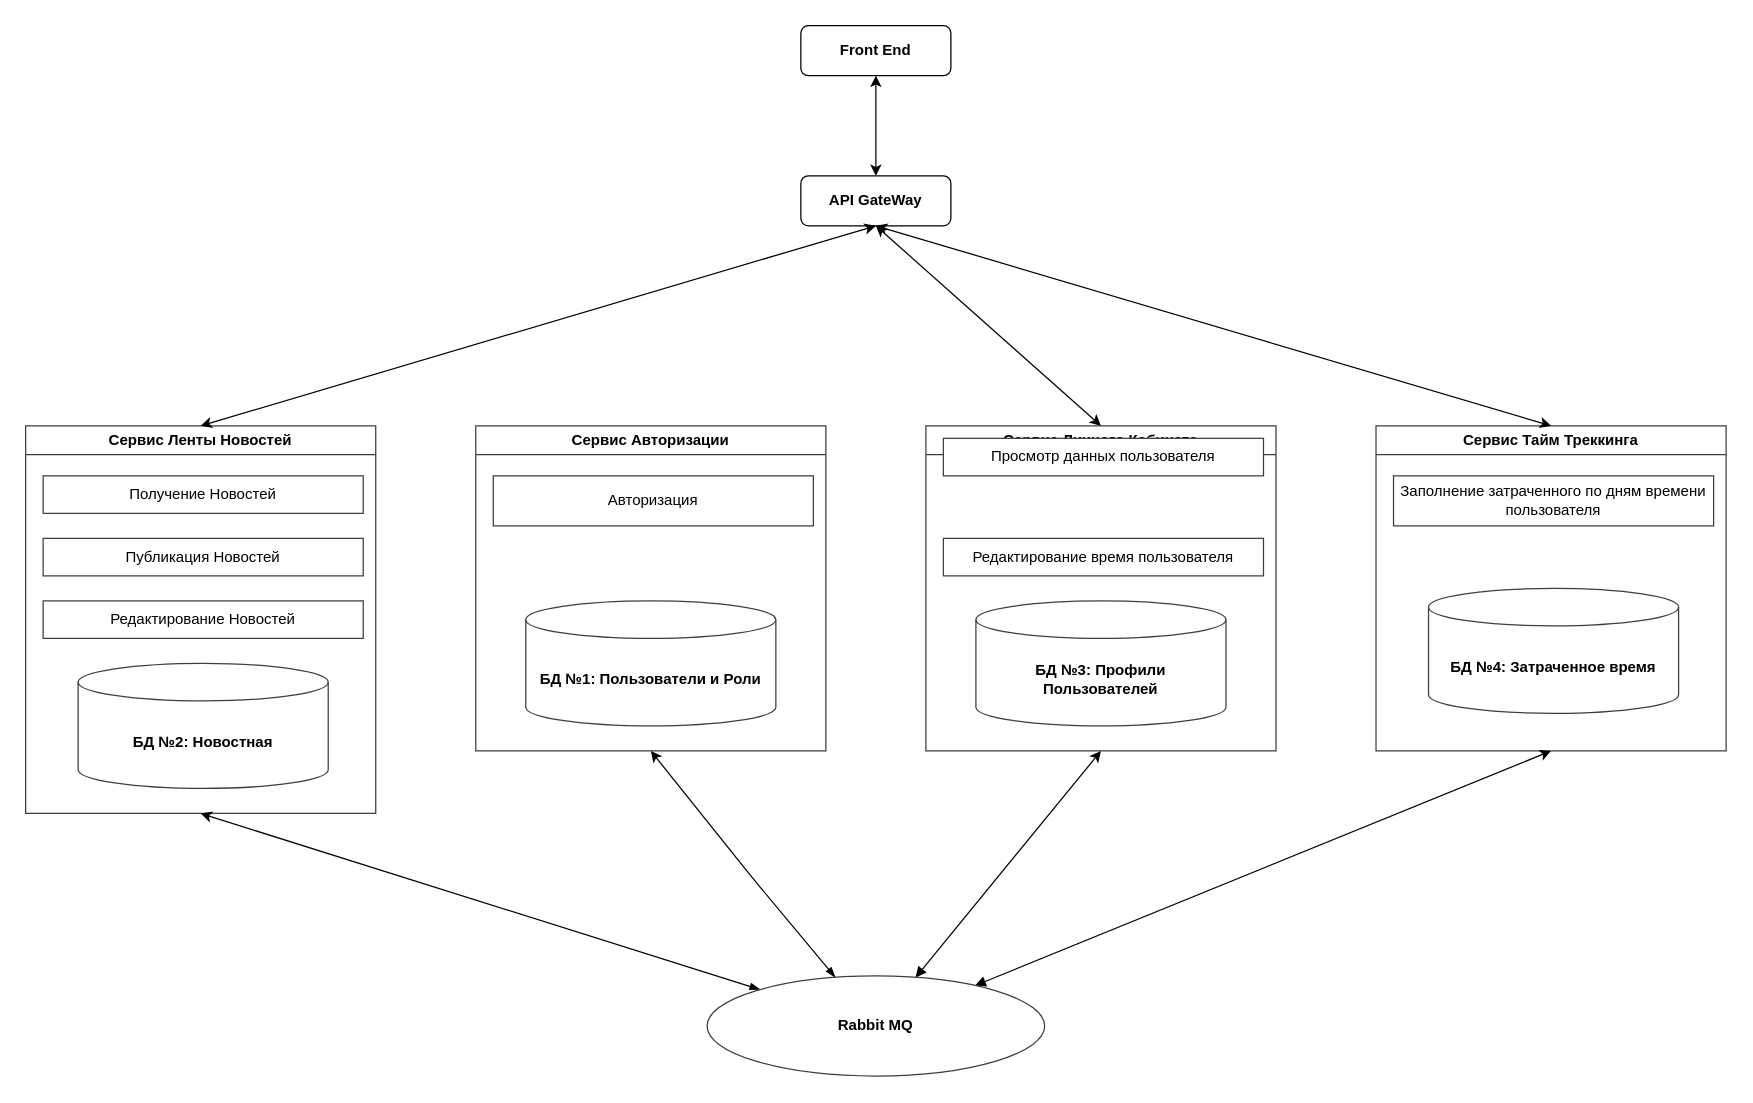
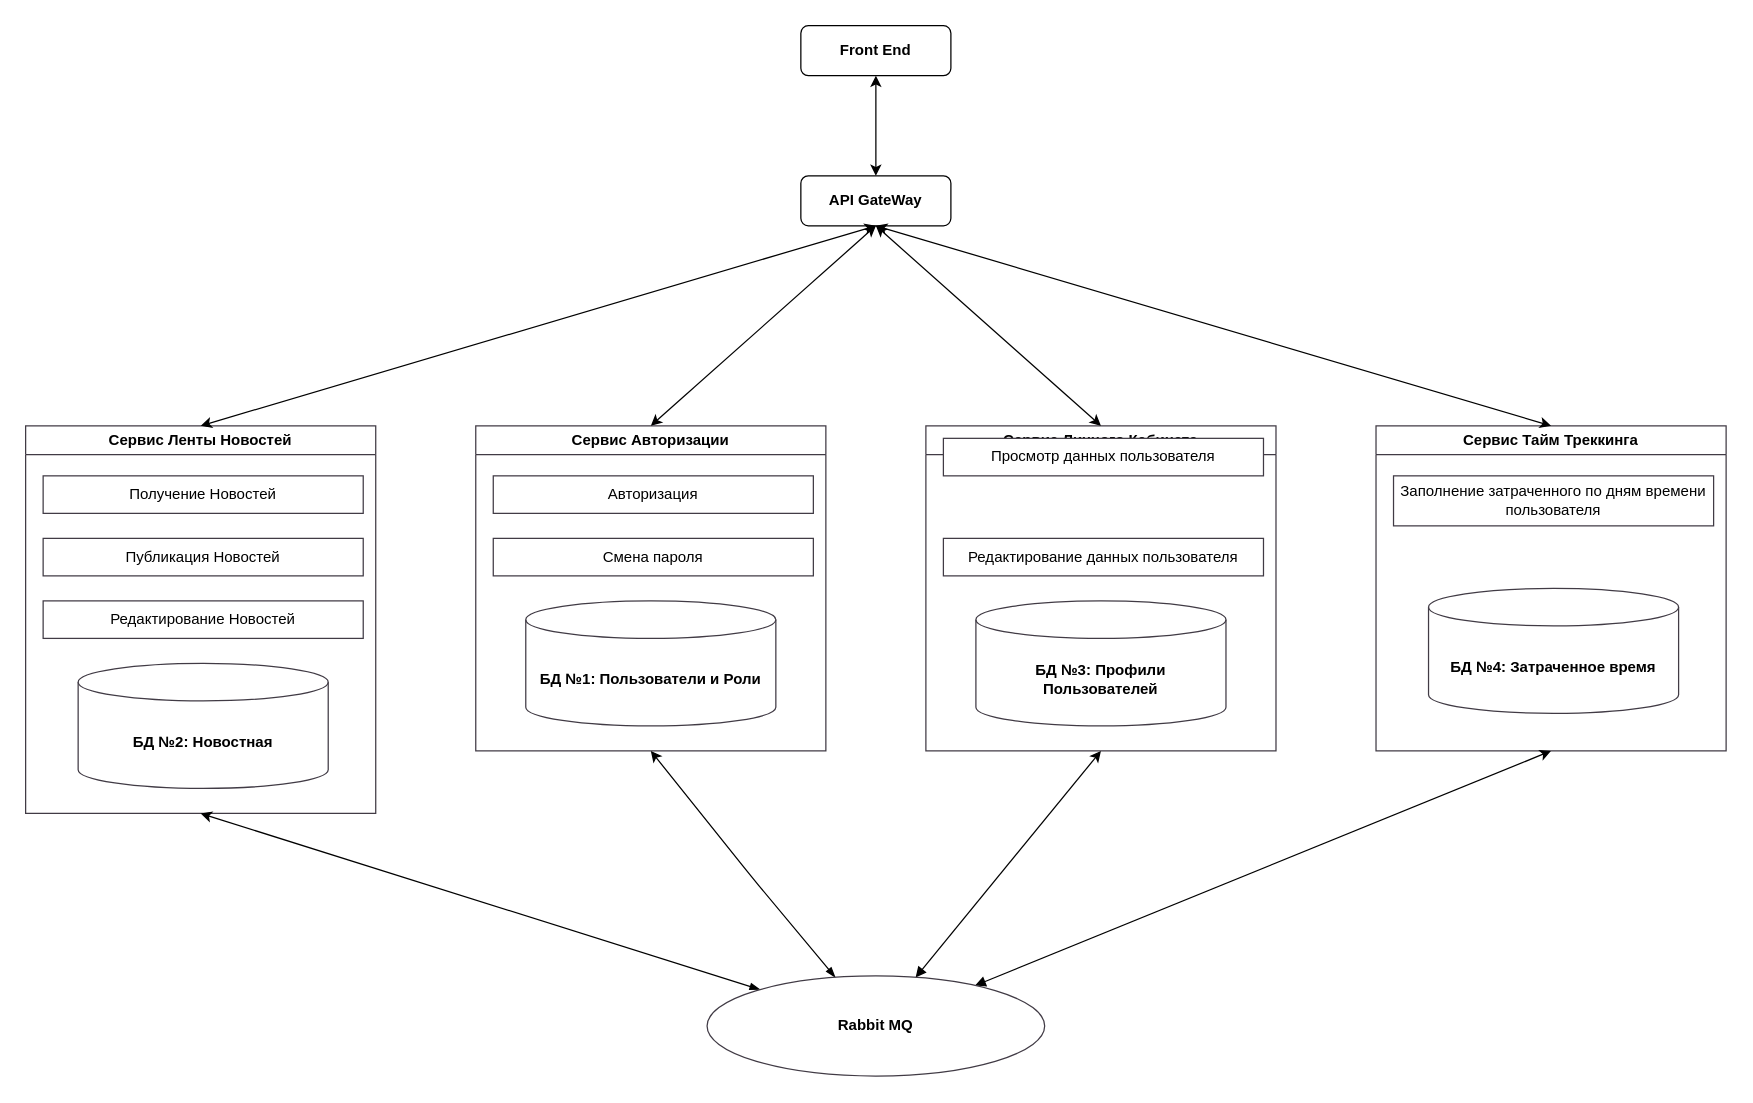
+ <mxCell id="24" value="" style="endArrow=classic;startArrow=classic;html=1;exitX=0.5;exitY=0;exitDx=0;exitDy=0;entryX=0.5;entryY=1;entryDx=0;entryDy=0;" parent="1" source="5" target="2" edge="1"><mxGeometry width="50" height="50" relative="1" as="geometry"><mxPoint x="890" y="350" as="sourcePoint" /><mxPoint x="710" y="190" as="targetPoint" /></mxGeometry></mxCell>
- <mxCell id="6" value="Авторизация" style="rounded=0;whiteSpace=wrap;html=1;strokeColor=#413B45;" parent="5" vertex="1"><mxGeometry x="14" y="40" width="256" height="40" as="geometry" /></mxCell>
+ <mxCell id="6" value="Авторизация" style="rounded=0;whiteSpace=wrap;html=1;strokeColor=#413B45;" parent="5" vertex="1"><mxGeometry x="14" y="40" width="256" height="30" as="geometry" /></mxCell>
+ <mxCell id="7" value="Смена пароля" style="rounded=0;whiteSpace=wrap;html=1;strokeColor=#413B45;" parent="5" vertex="1"><mxGeometry x="14" y="90" width="256" height="30" as="geometry" /></mxCell>
- <mxCell id="17" value="Редактирование время пользователя" style="rounded=0;whiteSpace=wrap;html=1;strokeColor=#413B45;" parent="15" vertex="1"><mxGeometry x="14" y="90" width="256" height="30" as="geometry" /></mxCell>
+ <mxCell id="17" value="Редактирование данных пользователя" style="rounded=0;whiteSpace=wrap;html=1;strokeColor=#413B45;" parent="15" vertex="1"><mxGeometry x="14" y="90" width="256" height="30" as="geometry" /></mxCell>
